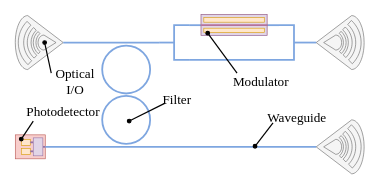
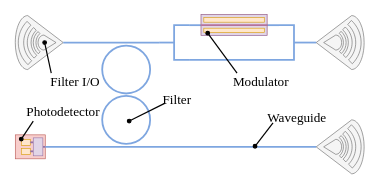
- <mxCell id="48" value="Optical I/O" style="text;html=1;strokeColor=none;fillColor=none;align=center;verticalAlign=middle;whiteSpace=wrap;rounded=0;fontSize=22;fontFamily=UGent Panno Text;fontColor=default;" parent="1" vertex="1"><mxGeometry x="75" y="121" width="100" height="30" as="geometry" /></mxCell>
+ <mxCell id="48" value="Filter I/O" style="text;html=1;strokeColor=none;fillColor=none;align=center;verticalAlign=middle;whiteSpace=wrap;rounded=0;fontSize=22;fontFamily=UGent Panno Text;fontColor=default;" parent="1" vertex="1"><mxGeometry x="75" y="121" width="100" height="30" as="geometry" /></mxCell>
